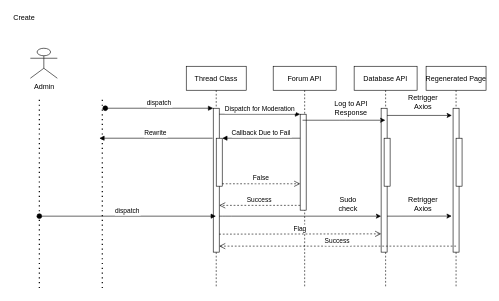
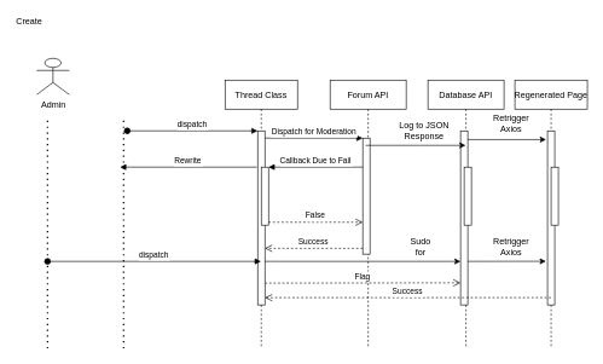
- <mxCell id="26" value="Log to API Response" style="text;html=1;strokeColor=none;fillColor=none;align=center;verticalAlign=middle;whiteSpace=wrap;rounded=0;" vertex="1" parent="1"><mxGeometry x="545" y="170" width="80" height="20" as="geometry" /></mxCell>
+ <mxCell id="26" value="Log to JSON Response" style="text;html=1;strokeColor=none;fillColor=none;align=center;verticalAlign=middle;whiteSpace=wrap;rounded=0;" vertex="1" parent="1"><mxGeometry x="545" y="170" width="80" height="20" as="geometry" /></mxCell>
- <mxCell id="29" value="Sudo check" style="text;html=1;strokeColor=none;fillColor=none;align=center;verticalAlign=middle;whiteSpace=wrap;rounded=0;" vertex="1" parent="1"><mxGeometry x="560" y="330" width="40" height="20" as="geometry" /></mxCell>
+ <mxCell id="29" value="Sudo for" style="text;html=1;strokeColor=none;fillColor=none;align=center;verticalAlign=middle;whiteSpace=wrap;rounded=0;" vertex="1" parent="1"><mxGeometry x="560" y="330" width="40" height="20" as="geometry" /></mxCell>
